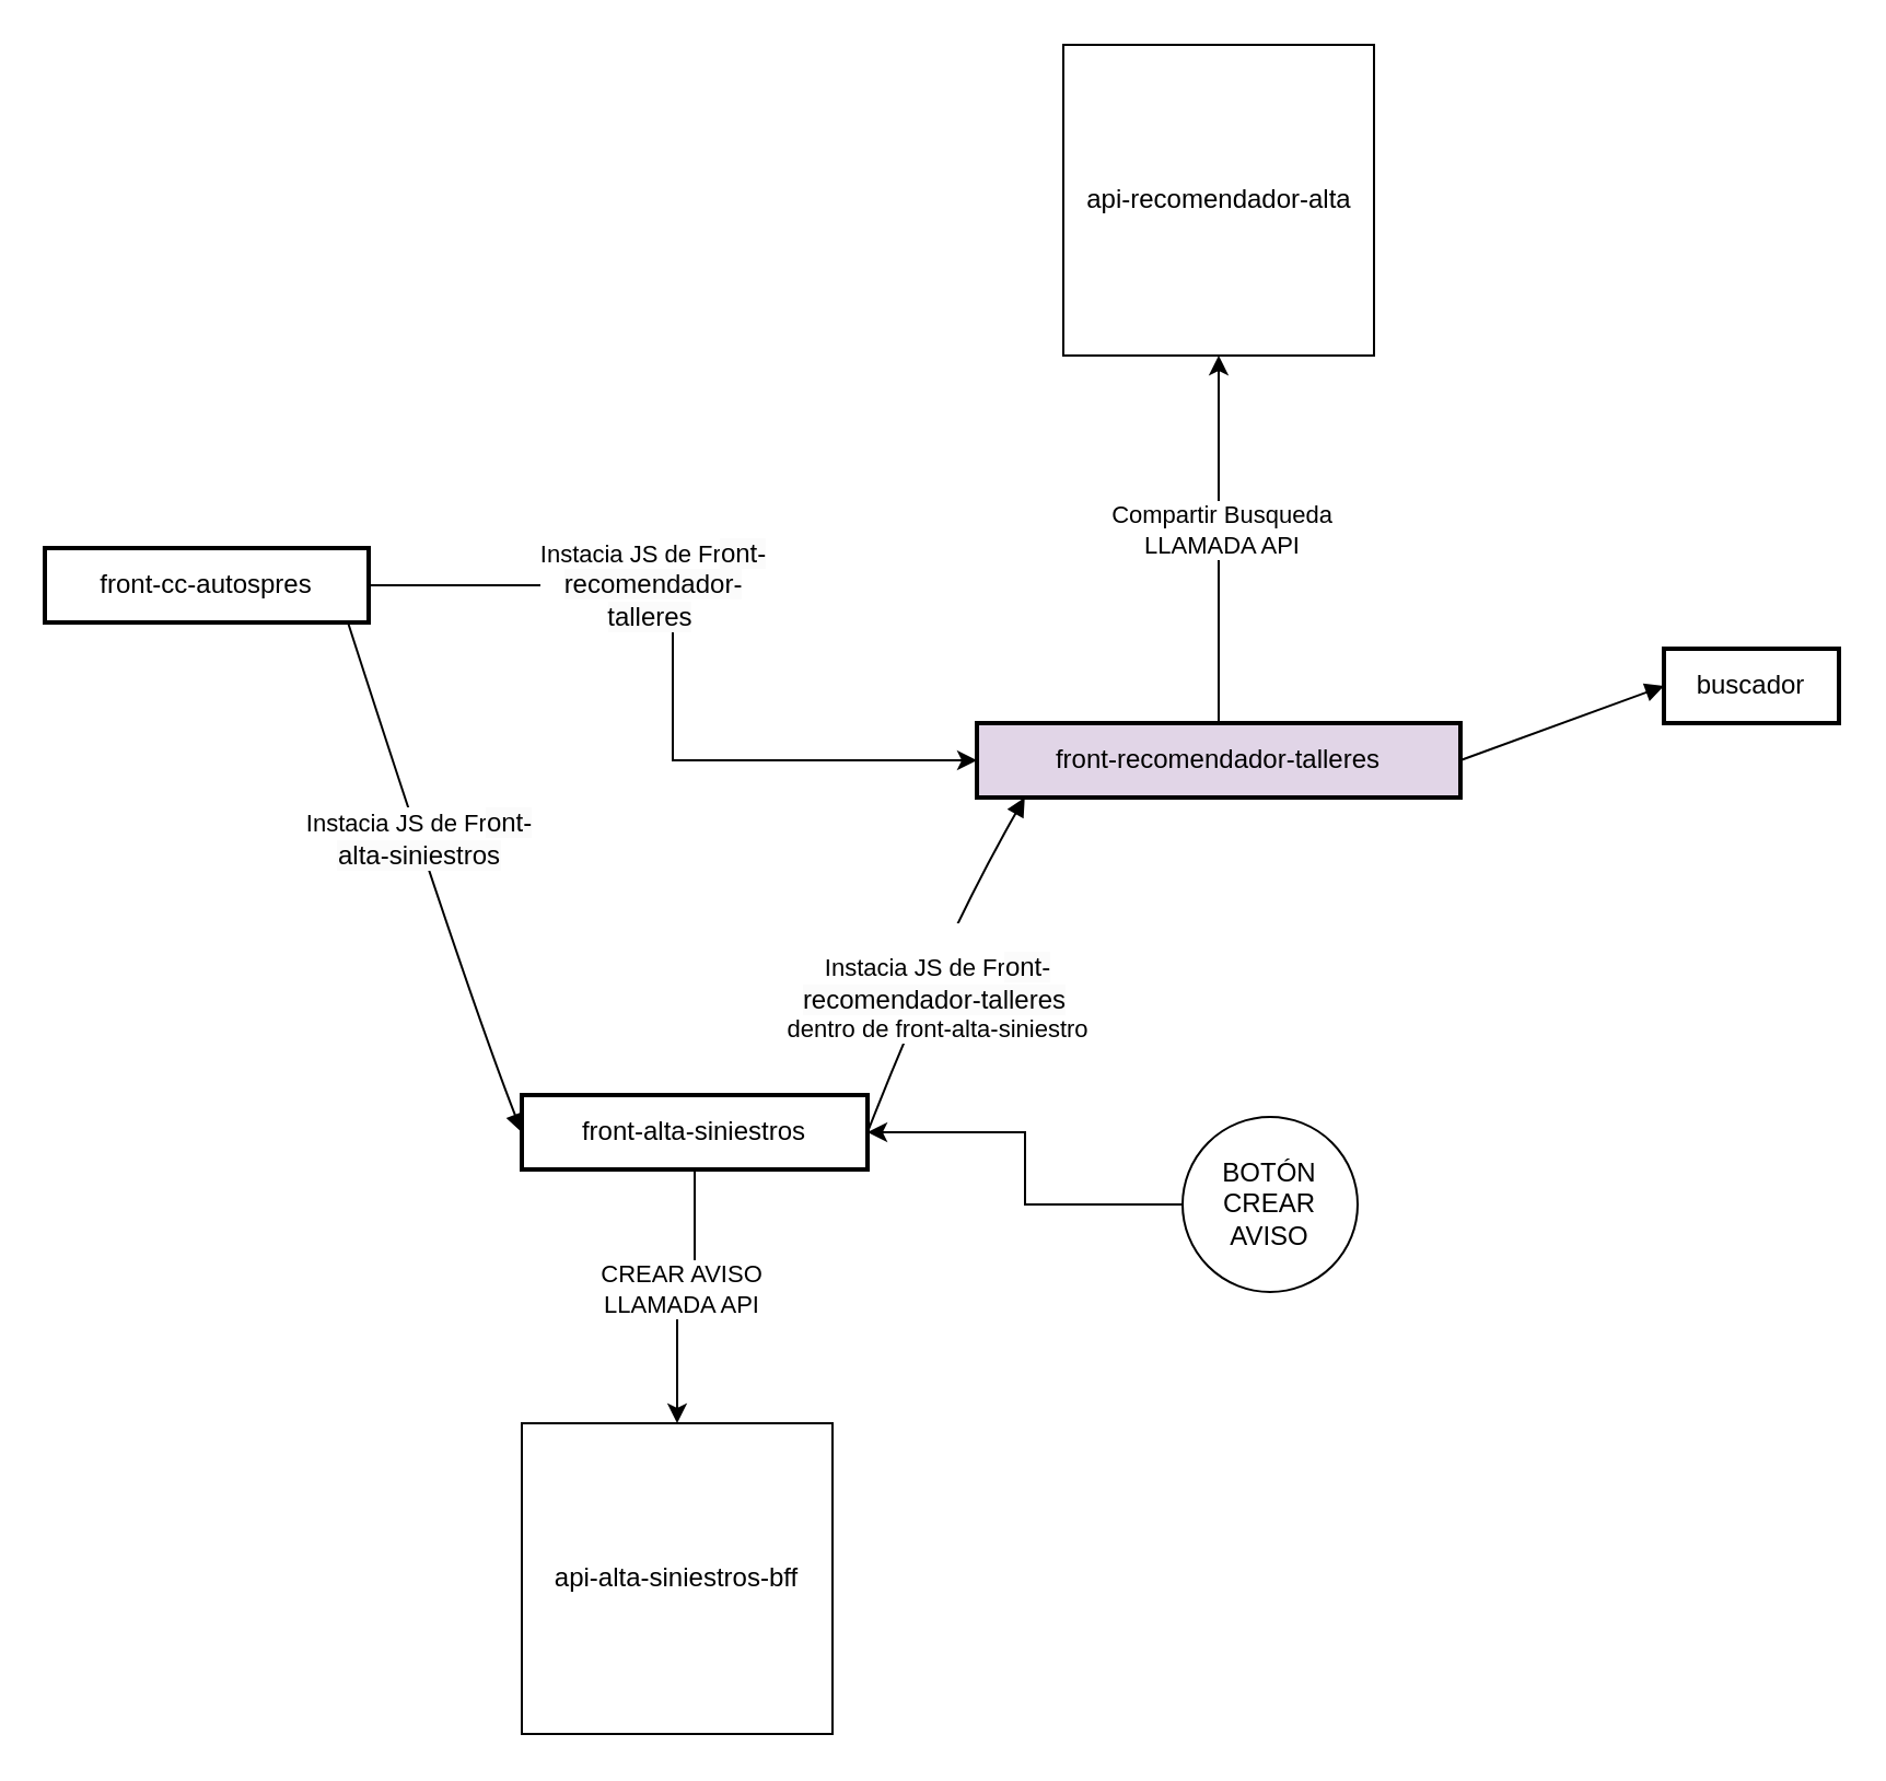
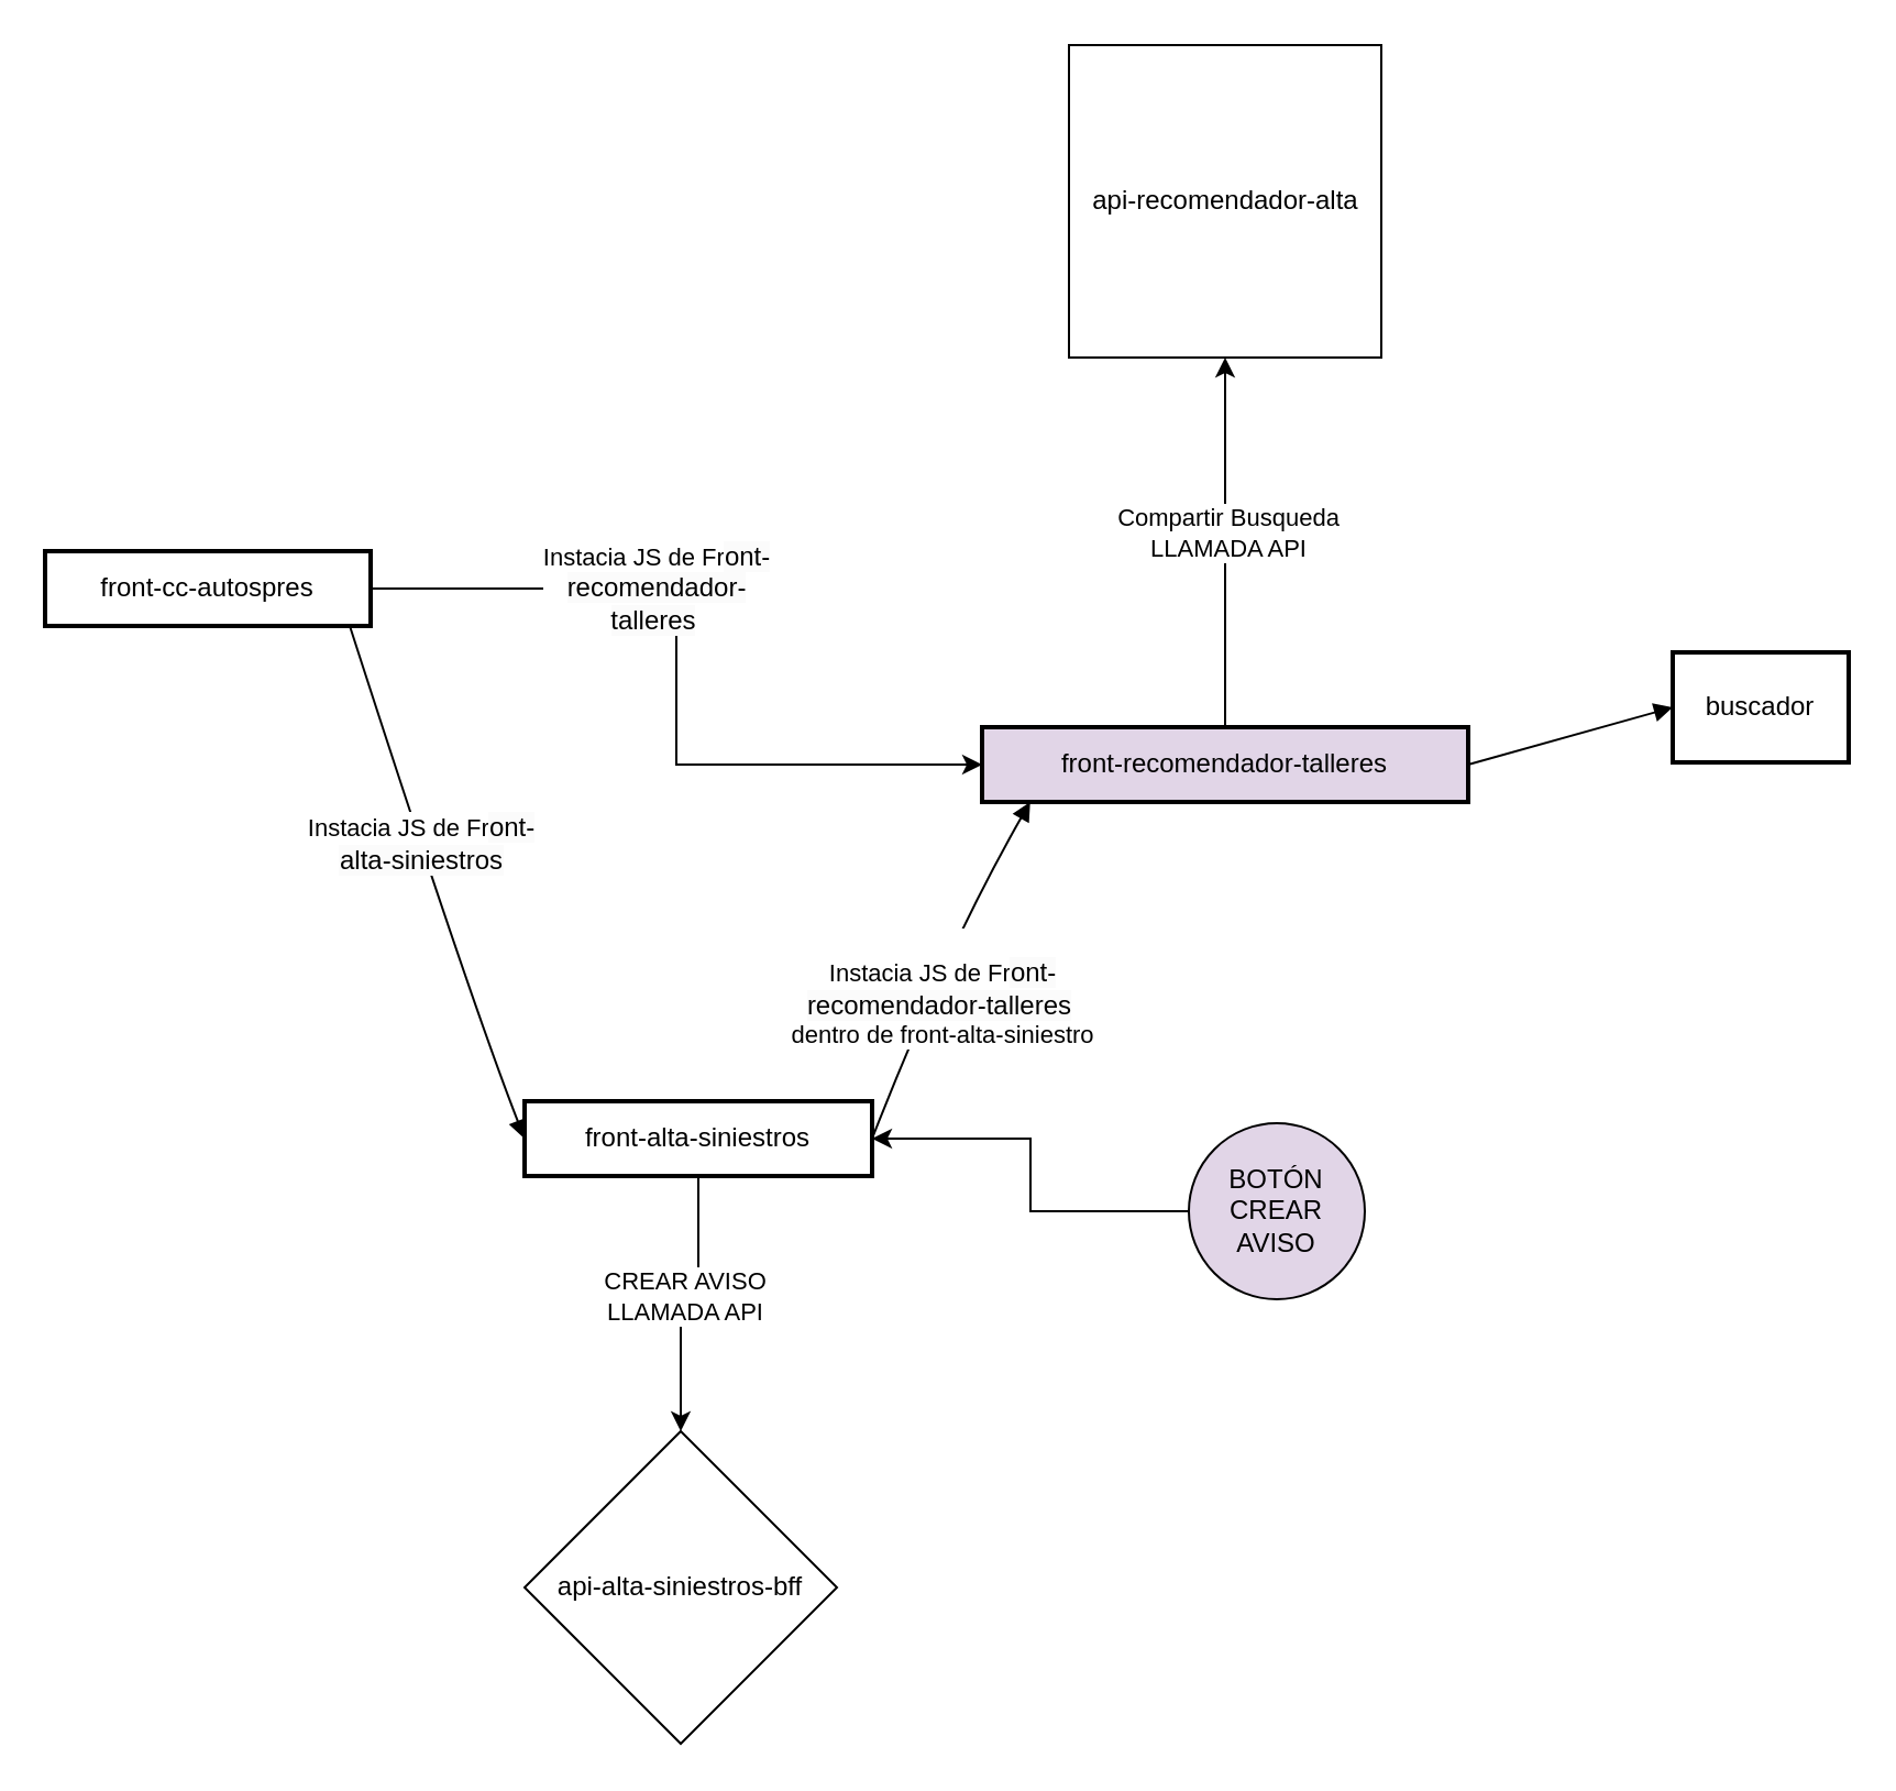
- <mxCell id="11" value="buscador" style="whiteSpace=wrap;strokeWidth=2;" parent="1" vertex="1"><mxGeometry x="760" y="296" width="80" height="34" as="geometry" /></mxCell>
+ <mxCell id="11" value="buscador" style="whiteSpace=wrap;strokeWidth=2;" parent="1" vertex="1"><mxGeometry x="760" y="296" width="80" height="50" as="geometry" /></mxCell>
- <mxCell id="18" value="BOTÓN&lt;div&gt;CREAR AVISO&lt;/div&gt;" style="ellipse;whiteSpace=wrap;html=1;aspect=fixed;" vertex="1" parent="1"><mxGeometry x="540" y="510" width="80" height="80" as="geometry" /></mxCell>
+ <mxCell id="18" value="BOTÓN&lt;div&gt;CREAR AVISO&lt;/div&gt;" style="ellipse;whiteSpace=wrap;html=1;aspect=fixed;fillColor=#e1d5e7;" vertex="1" parent="1"><mxGeometry x="540" y="510" width="80" height="80" as="geometry" /></mxCell>
- <mxCell id="19" value="api-alta-siniestros-bff" style="whiteSpace=wrap;html=1;aspect=fixed;" vertex="1" parent="1"><mxGeometry x="238" y="650" width="142" height="142" as="geometry" /></mxCell>
+ <mxCell id="19" value="api-alta-siniestros-bff" style="rhombus;whiteSpace=wrap;html=1;aspect=fixed;" vertex="1" parent="1"><mxGeometry x="238" y="650" width="142" height="142" as="geometry" /></mxCell>
